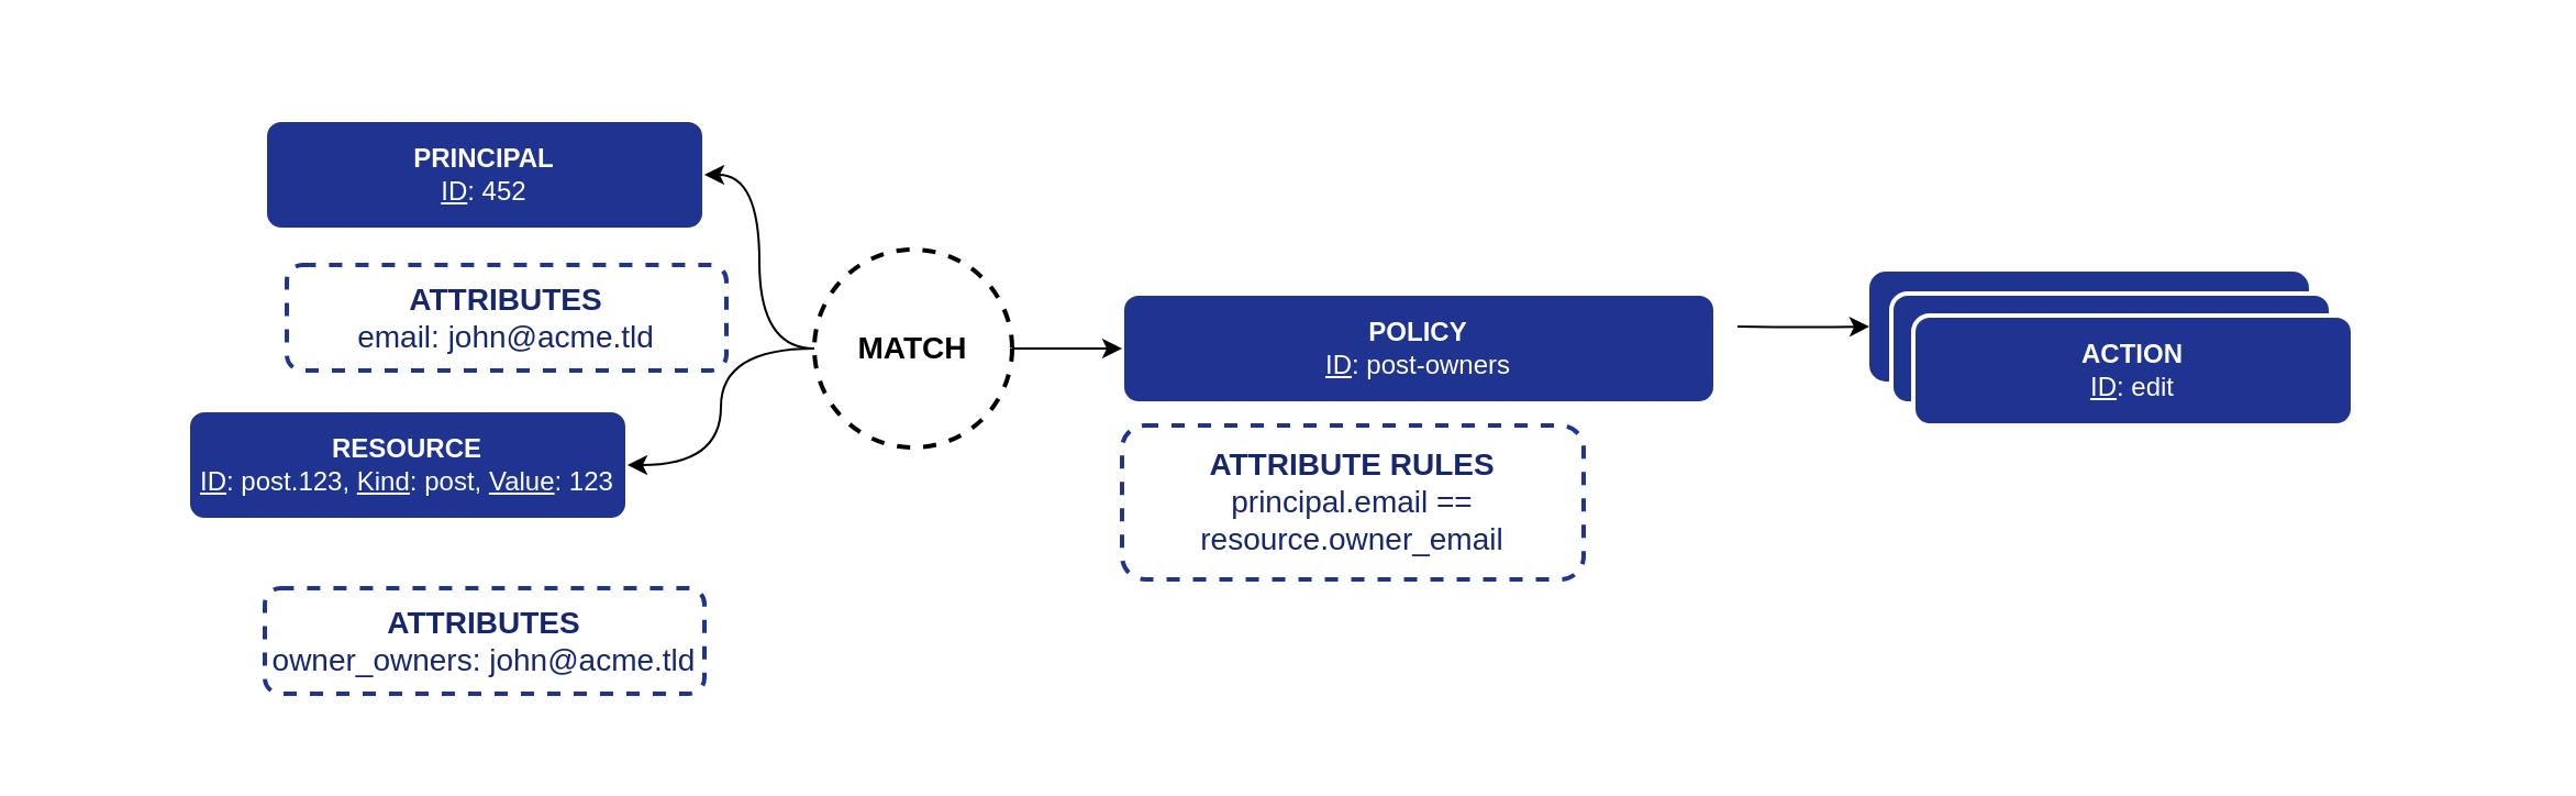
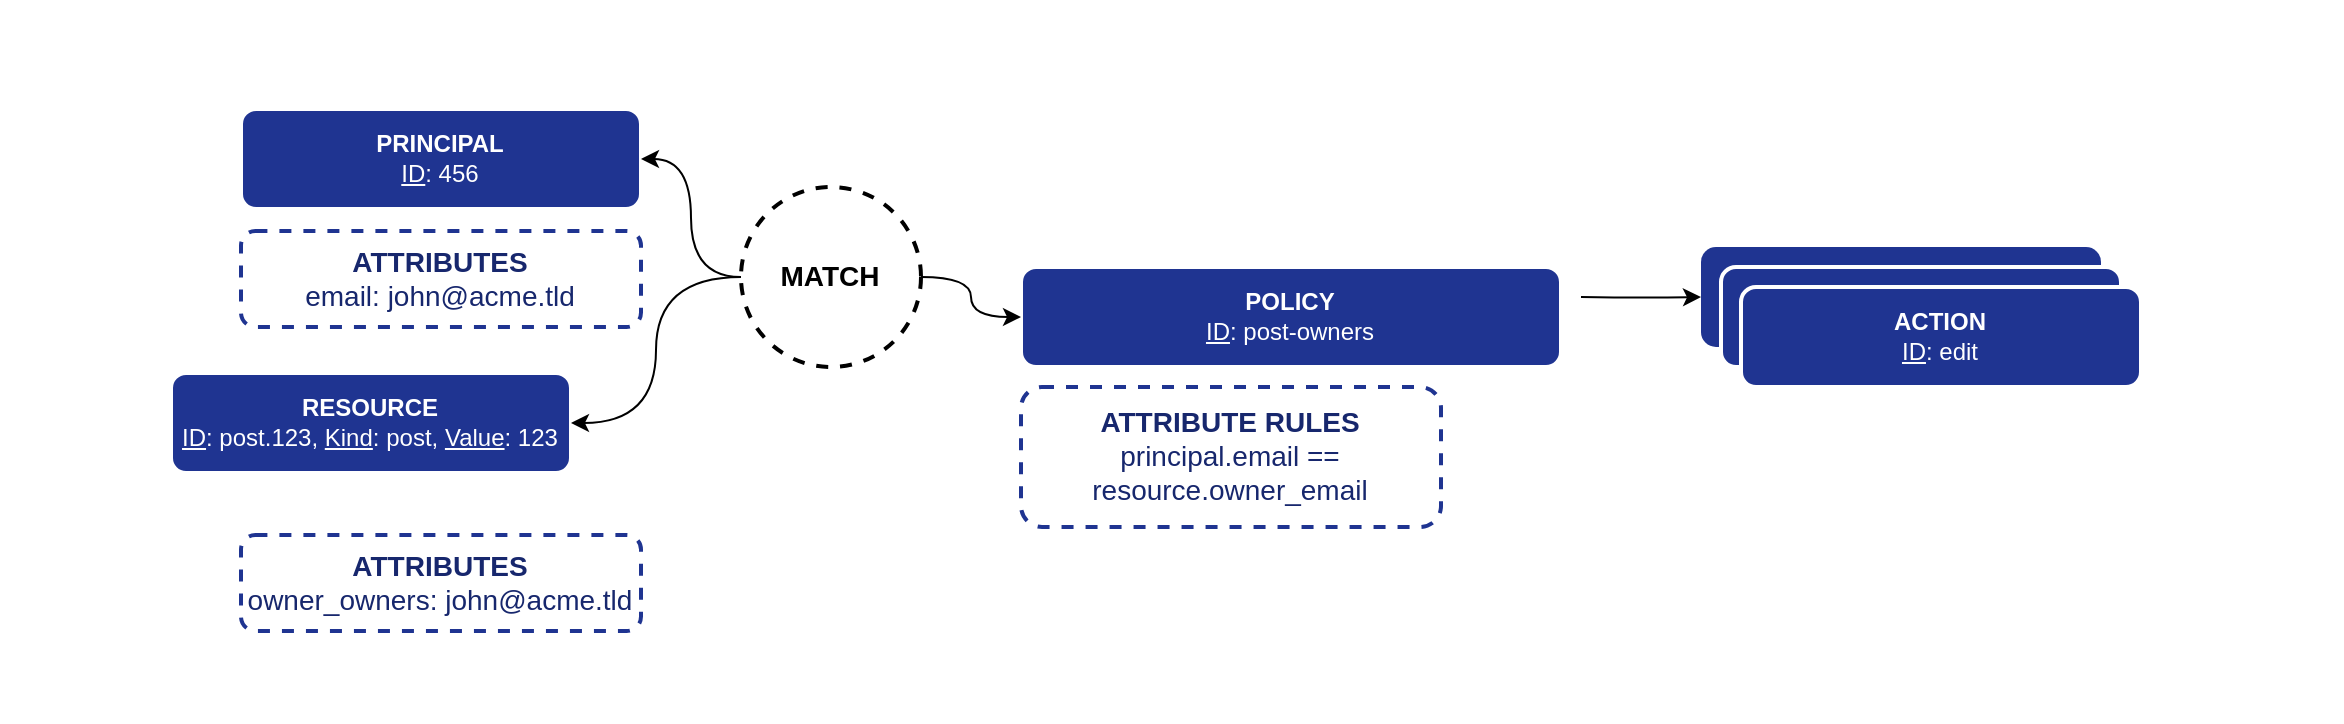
- <mxCell id="9" value="&lt;b&gt;PRINCIPAL&lt;/b&gt;&lt;br&gt;&lt;u&gt;ID&lt;/u&gt;: 452" style="rounded=1;whiteSpace=wrap;html=1;fillColor=#1F3491;fontColor=#ffffff;strokeColor=#FFFFFF;strokeWidth=2;" vertex="1" parent="1"><mxGeometry x="120" y="54" width="200" height="50" as="geometry" /></mxCell>
+ <mxCell id="9" value="&lt;b&gt;PRINCIPAL&lt;/b&gt;&lt;br&gt;&lt;u&gt;ID&lt;/u&gt;: 456" style="rounded=1;whiteSpace=wrap;html=1;fillColor=#1F3491;fontColor=#ffffff;strokeColor=#FFFFFF;strokeWidth=2;" vertex="1" parent="1"><mxGeometry x="120" y="54" width="200" height="50" as="geometry" /></mxCell>
- <mxCell id="4" value="&lt;b&gt;ATTRIBUTES&lt;/b&gt;&lt;br&gt;email: john@acme.tld" style="rounded=1;whiteSpace=wrap;html=1;strokeColor=#1F3491;strokeWidth=2;fontFamily=Helvetica;fontSize=14;fontColor=#17276d;fillColor=default;dashed=1;" vertex="1" parent="1"><mxGeometry x="130" y="120" width="200" height="48" as="geometry" /></mxCell>
+ <mxCell id="4" value="&lt;b&gt;ATTRIBUTES&lt;/b&gt;&lt;br&gt;email: john@acme.tld" style="rounded=1;whiteSpace=wrap;html=1;strokeColor=#1F3491;strokeWidth=2;fontFamily=Helvetica;fontSize=14;fontColor=#17276d;fillColor=default;dashed=1;" vertex="1" parent="1"><mxGeometry x="120" y="115" width="200" height="48" as="geometry" /></mxCell>
- <mxCell id="16" value="&lt;b&gt;MATCH&lt;/b&gt;" style="ellipse;whiteSpace=wrap;html=1;aspect=fixed;fontSize=14;strokeWidth=2;dashed=1;" vertex="1" parent="1"><mxGeometry x="370" y="113" width="90" height="90" as="geometry" /></mxCell>
+ <mxCell id="16" value="&lt;b&gt;MATCH&lt;/b&gt;" style="ellipse;whiteSpace=wrap;html=1;aspect=fixed;fontSize=14;strokeWidth=2;dashed=1;" vertex="1" parent="1"><mxGeometry x="370" y="93" width="90" height="90" as="geometry" /></mxCell>
